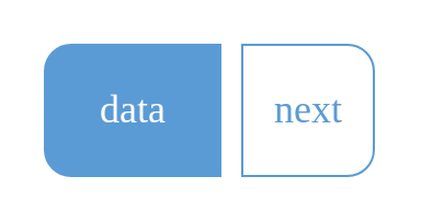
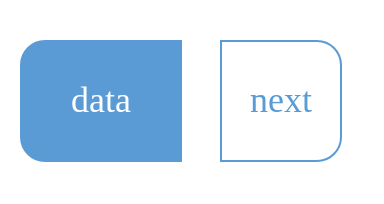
- <mxCell id="2" value="data" style="verticalLabelPosition=middle;verticalAlign=middle;html=1;shape=mxgraph.basic.rect;fillColor2=none;strokeWidth=1;size=12;indent=5;rectStyle=square;topLeftStyle=rounded;bottomLeftStyle=rounded;fillColor=#5B9BD5;horizontal=1;labelPosition=center;align=center;fontSize=18;fontFamily=Consolas;fontColor=#FFFFFF;strokeColor=#5B9BD5;" parent="1" vertex="1"><mxGeometry x="20" y="20" width="80" height="60" as="geometry" /></mxCell>
+ <mxCell id="2" value="data" style="verticalLabelPosition=middle;verticalAlign=middle;html=1;shape=mxgraph.basic.rect;fillColor2=none;strokeWidth=1;size=12;indent=5;rectStyle=square;topLeftStyle=rounded;bottomLeftStyle=rounded;fillColor=#5B9BD5;horizontal=1;labelPosition=center;align=center;fontSize=18;fontFamily=Consolas;fontColor=#FFFFFF;strokeColor=#5B9BD5;" parent="1" vertex="1"><mxGeometry x="10" y="20" width="80" height="60" as="geometry" /></mxCell>
